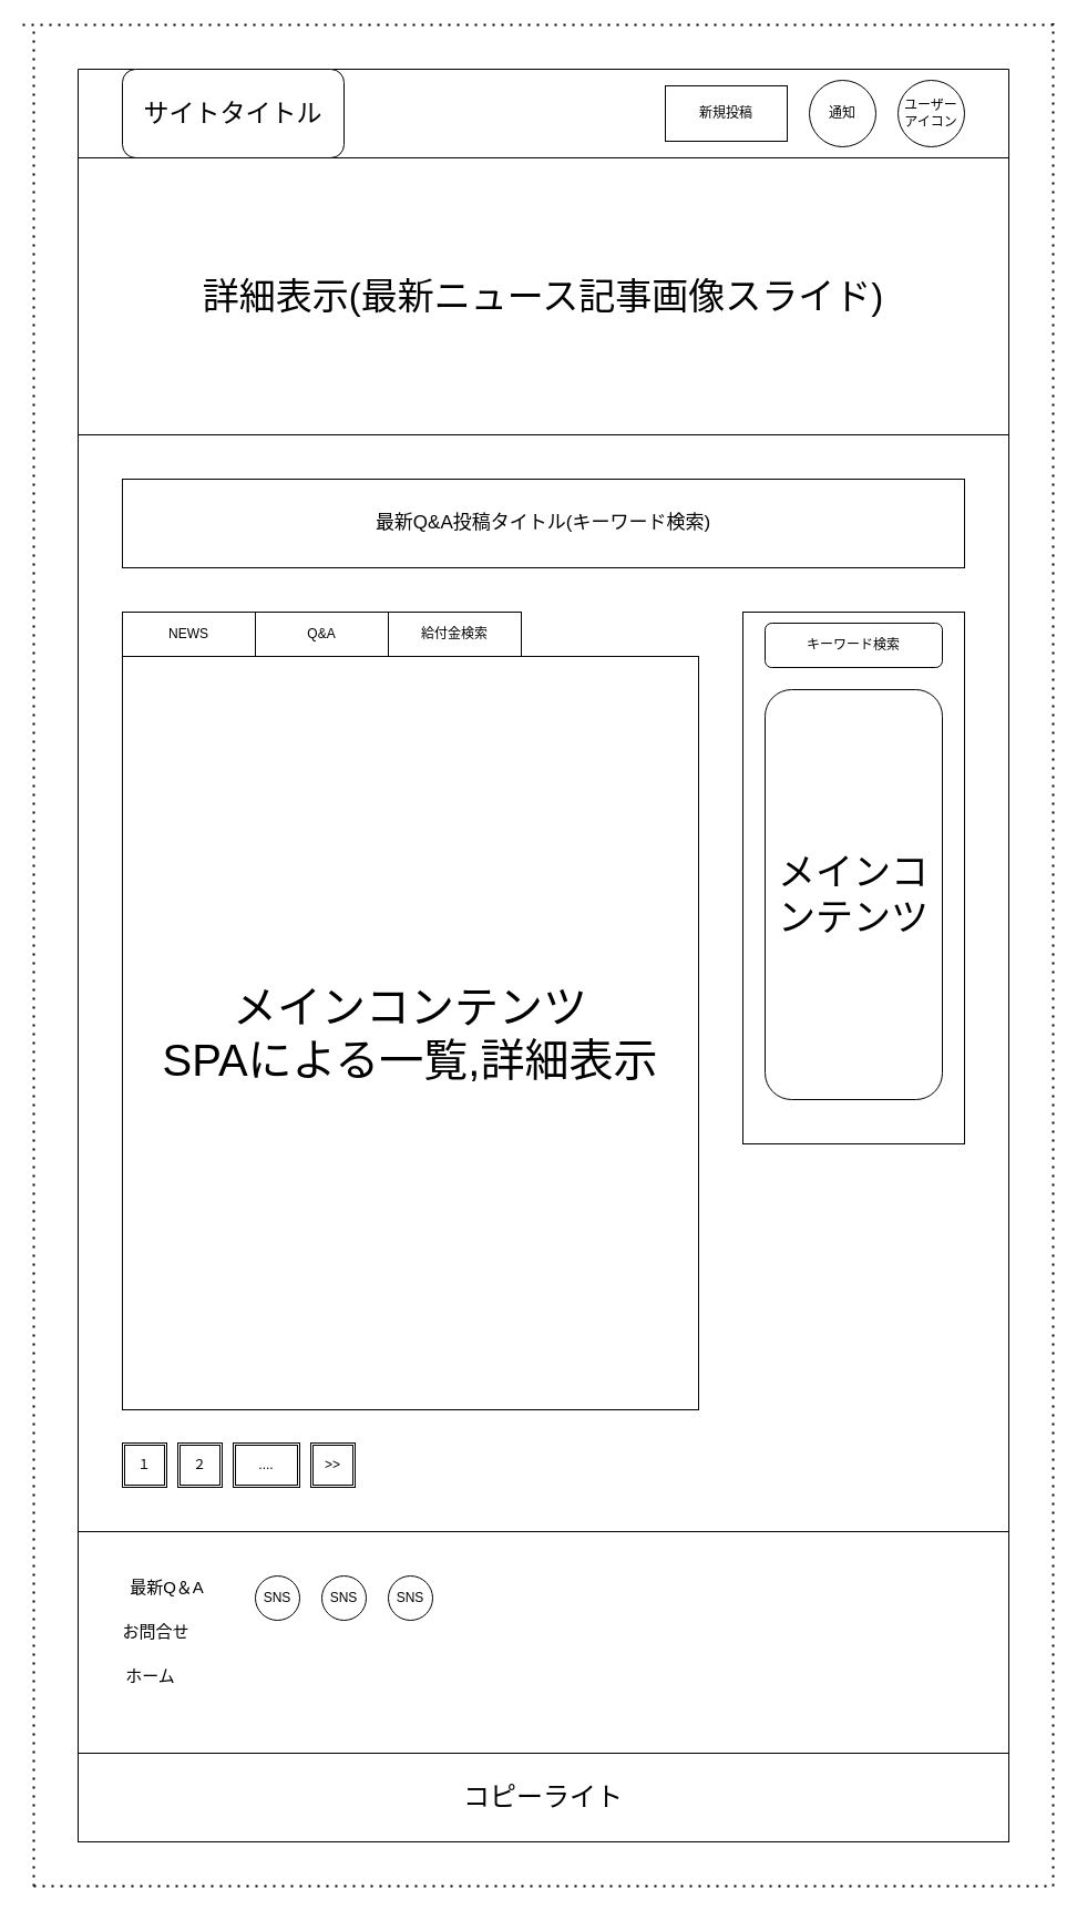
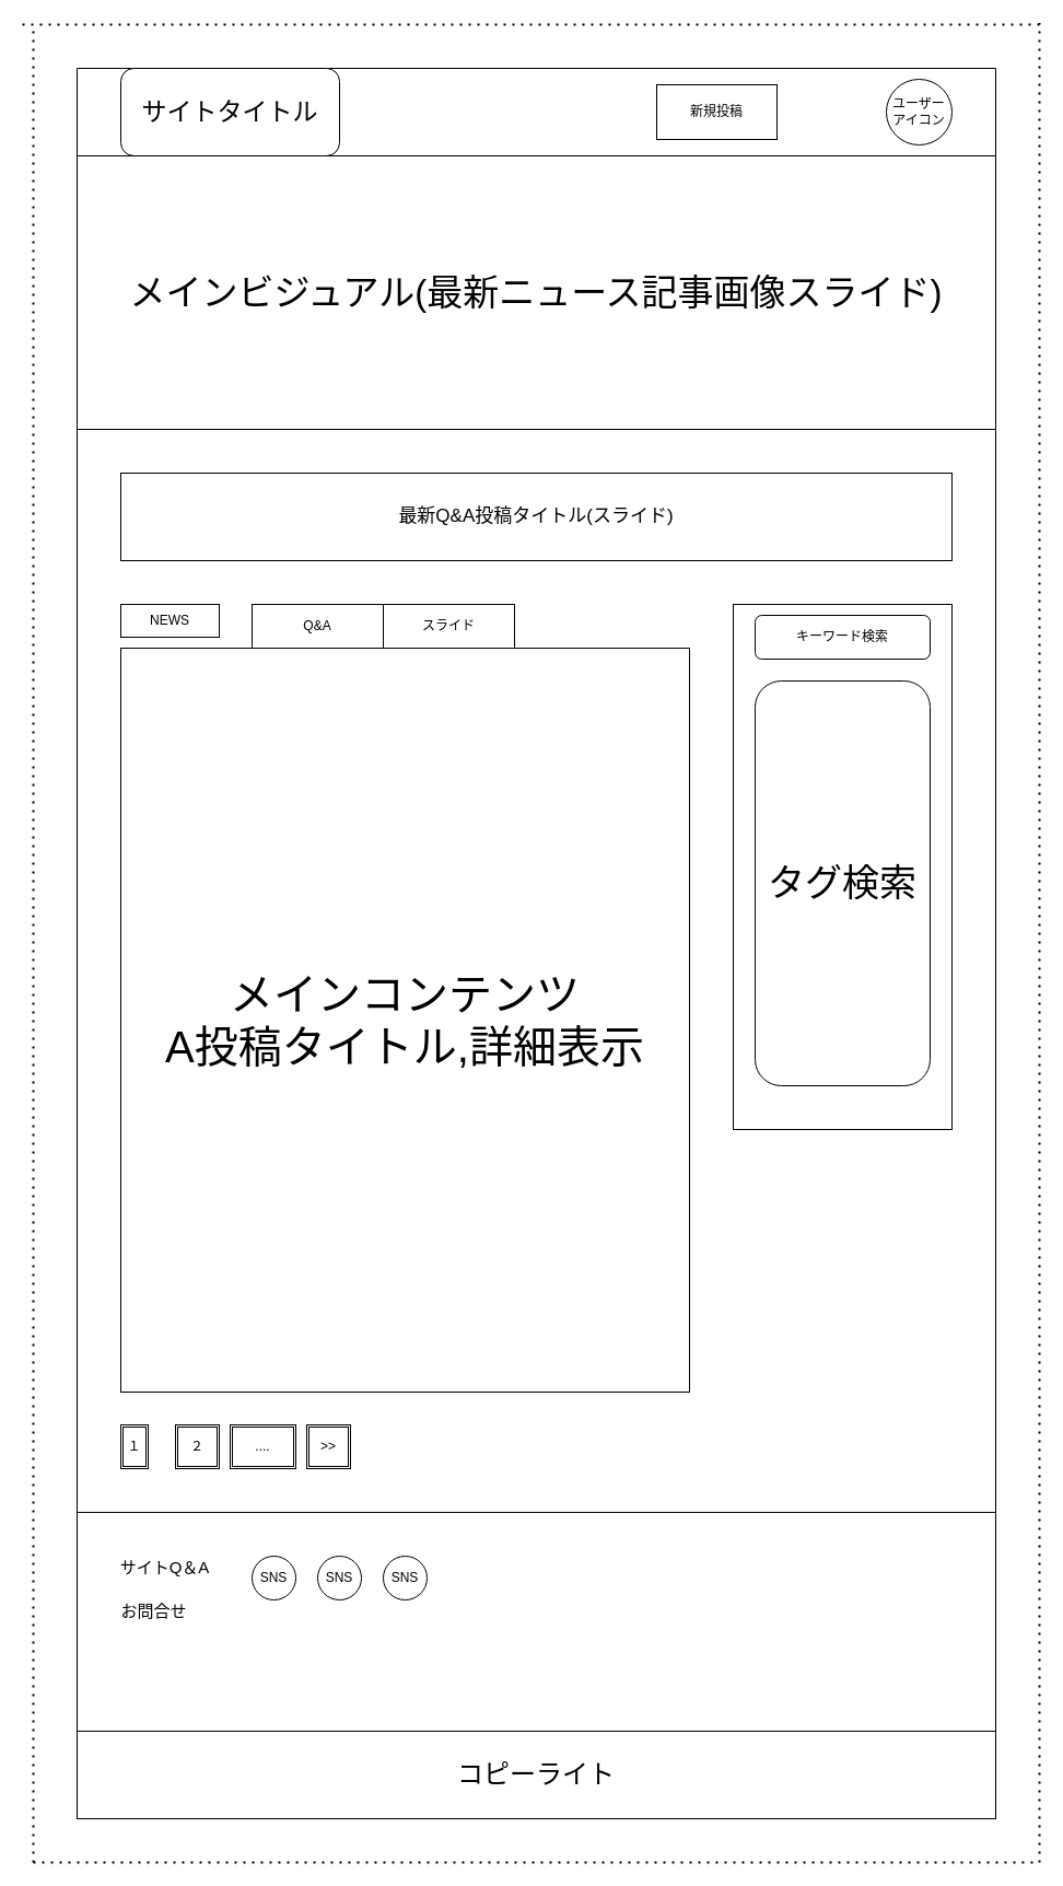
- <mxCell id="5" value="通知" style="ellipse;whiteSpace=wrap;html=1;aspect=fixed;" parent="2" vertex="1"><mxGeometry x="660" y="10" width="60" height="60" as="geometry" /></mxCell>
- <mxCell id="7" value="&lt;font style=&quot;font-size: 33px&quot;&gt;詳細表示(最新ニュース記事画像スライド)&lt;/font&gt;" style="rounded=0;whiteSpace=wrap;html=1;" parent="2" vertex="1"><mxGeometry y="80" width="840" height="250" as="geometry" /></mxCell>
+ <mxCell id="7" value="&lt;font style=&quot;font-size: 33px&quot;&gt;メインビジュアル(最新ニュース記事画像スライド)&lt;/font&gt;" style="rounded=0;whiteSpace=wrap;html=1;" parent="2" vertex="1"><mxGeometry y="80" width="840" height="250" as="geometry" /></mxCell>
- <mxCell id="17" value="&lt;font style=&quot;font-size: 17px&quot;&gt;最新Q&amp;amp;A投稿タイトル(キーワード検索)&lt;/font&gt;" style="rounded=0;whiteSpace=wrap;html=1;" parent="2" vertex="1"><mxGeometry x="40" y="370" width="760" height="80" as="geometry" /></mxCell>
+ <mxCell id="17" value="&lt;font style=&quot;font-size: 17px&quot;&gt;最新Q&amp;amp;A投稿タイトル(スライド)&lt;/font&gt;" style="rounded=0;whiteSpace=wrap;html=1;" parent="2" vertex="1"><mxGeometry x="40" y="370" width="760" height="80" as="geometry" /></mxCell>
- <mxCell id="12" value="NEWS" style="rounded=0;whiteSpace=wrap;html=1;" parent="2" vertex="1"><mxGeometry x="40" y="490" width="120" height="40" as="geometry" /></mxCell>
+ <mxCell id="12" value="NEWS" style="rounded=0;whiteSpace=wrap;html=1;" parent="2" vertex="1"><mxGeometry x="40" y="490" width="90" height="30" as="geometry" /></mxCell>
- <mxCell id="14" value="給付金検索" style="rounded=0;whiteSpace=wrap;html=1;" parent="2" vertex="1"><mxGeometry x="280" y="490" width="120" height="40" as="geometry" /></mxCell>
+ <mxCell id="14" value="スライド" style="rounded=0;whiteSpace=wrap;html=1;" parent="2" vertex="1"><mxGeometry x="280" y="490" width="120" height="40" as="geometry" /></mxCell>
- <mxCell id="10" value="&lt;font style=&quot;font-size: 34px&quot;&gt;メインコンテンツ&lt;/font&gt;" style="rounded=1;whiteSpace=wrap;html=1;" parent="2" vertex="1"><mxGeometry x="620" y="560" width="160" height="370" as="geometry" /></mxCell>
+ <mxCell id="10" value="&lt;font style=&quot;font-size: 34px&quot;&gt;タグ検索&lt;/font&gt;" style="rounded=1;whiteSpace=wrap;html=1;" parent="2" vertex="1"><mxGeometry x="620" y="560" width="160" height="370" as="geometry" /></mxCell>
- <mxCell id="11" value="&lt;font style=&quot;font-size: 40px&quot;&gt;メインコンテンツ&lt;br&gt;SPAによる一覧,詳細表示&lt;br&gt;&lt;/font&gt;" style="rounded=0;whiteSpace=wrap;html=1;direction=south;" parent="2" vertex="1"><mxGeometry x="40" y="530" width="520" height="680" as="geometry" /></mxCell>
+ <mxCell id="11" value="&lt;font style=&quot;font-size: 40px&quot;&gt;メインコンテンツ&lt;br&gt;A投稿タイトル,詳細表示&lt;br&gt;&lt;/font&gt;" style="rounded=0;whiteSpace=wrap;html=1;direction=south;" parent="2" vertex="1"><mxGeometry x="40" y="530" width="520" height="680" as="geometry" /></mxCell>
- <mxCell id="24" value="１" style="shape=ext;double=1;rounded=0;whiteSpace=wrap;html=1;labelBackgroundColor=none;" parent="2" vertex="1"><mxGeometry x="40" y="1240" width="40" height="40" as="geometry" /></mxCell>
+ <mxCell id="24" value="１" style="shape=ext;double=1;rounded=0;whiteSpace=wrap;html=1;labelBackgroundColor=none;" parent="2" vertex="1"><mxGeometry x="40" y="1240" width="25" height="40" as="geometry" /></mxCell>
- <mxCell id="18" value="&lt;font style=&quot;font-size: 15px&quot;&gt;最新Q＆A&lt;/font&gt;" style="text;html=1;align=center;verticalAlign=middle;resizable=0;points=[];autosize=1;" parent="2" vertex="1"><mxGeometry x="30" y="1360" width="100" height="20" as="geometry" /></mxCell>
+ <mxCell id="18" value="&lt;font style=&quot;font-size: 15px&quot;&gt;サイトQ＆A&lt;/font&gt;" style="text;html=1;align=center;verticalAlign=middle;resizable=0;points=[];autosize=1;" parent="2" vertex="1"><mxGeometry x="30" y="1360" width="100" height="20" as="geometry" /></mxCell>
- <mxCell id="21" value="&lt;font style=&quot;font-size: 15px&quot;&gt;ホーム&lt;/font&gt;" style="text;html=1;align=center;verticalAlign=middle;resizable=0;points=[];autosize=1;" parent="2" vertex="1"><mxGeometry x="35" y="1440" width="60" height="20" as="geometry" /></mxCell>
